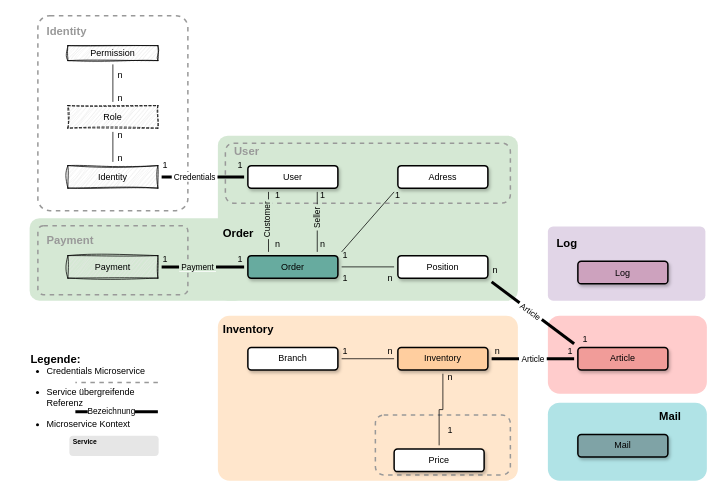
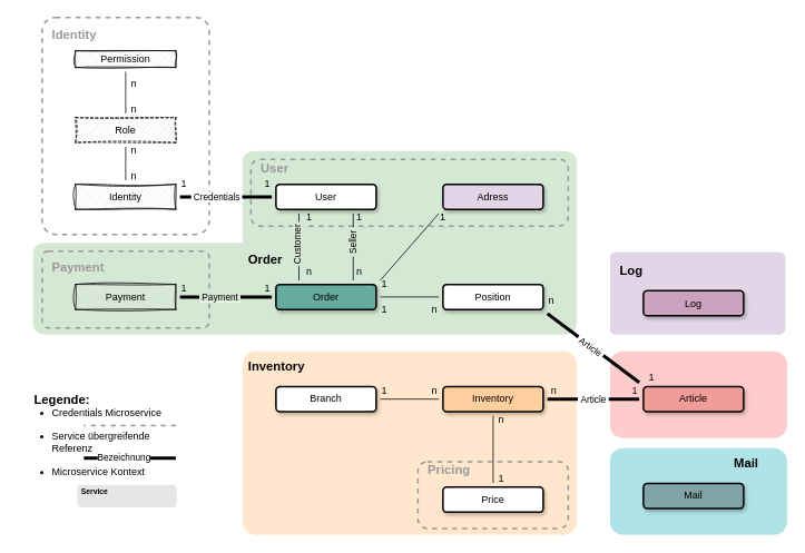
- <mxCell id="35" value="Adress" style="rounded=1;whiteSpace=wrap;html=1;strokeWidth=2;perimeterSpacing=5;shadow=1;" parent="1" vertex="1"><mxGeometry x="530" y="220" width="120" height="30" as="geometry" /></mxCell>
+ <mxCell id="35" value="Adress" style="rounded=1;whiteSpace=wrap;html=1;strokeWidth=2;perimeterSpacing=5;shadow=1;fillColor=#e1d5e7;" parent="1" vertex="1"><mxGeometry x="530" y="220" width="120" height="30" as="geometry" /></mxCell>
+ <mxCell id="61" value="&lt;font color=&quot;#999999&quot;&gt;Pricing&lt;/font&gt;" style="text;html=1;align=left;verticalAlign=middle;whiteSpace=wrap;rounded=0;fontStyle=1;fontSize=15;" parent="1" vertex="1"><mxGeometry x="510" y="552.46" width="60" height="20" as="geometry" /></mxCell>
- <mxCell id="62" value="Price" style="rounded=1;whiteSpace=wrap;html=1;strokeWidth=2;perimeterSpacing=5;shadow=1;" parent="1" vertex="1"><mxGeometry x="525" y="597.96" width="120" height="30" as="geometry" /></mxCell>
+ <mxCell id="62" value="Price" style="rounded=1;whiteSpace=wrap;html=1;strokeWidth=2;perimeterSpacing=5;shadow=1;" parent="1" vertex="1"><mxGeometry x="530" y="582.96" width="120" height="30" as="geometry" /></mxCell>
